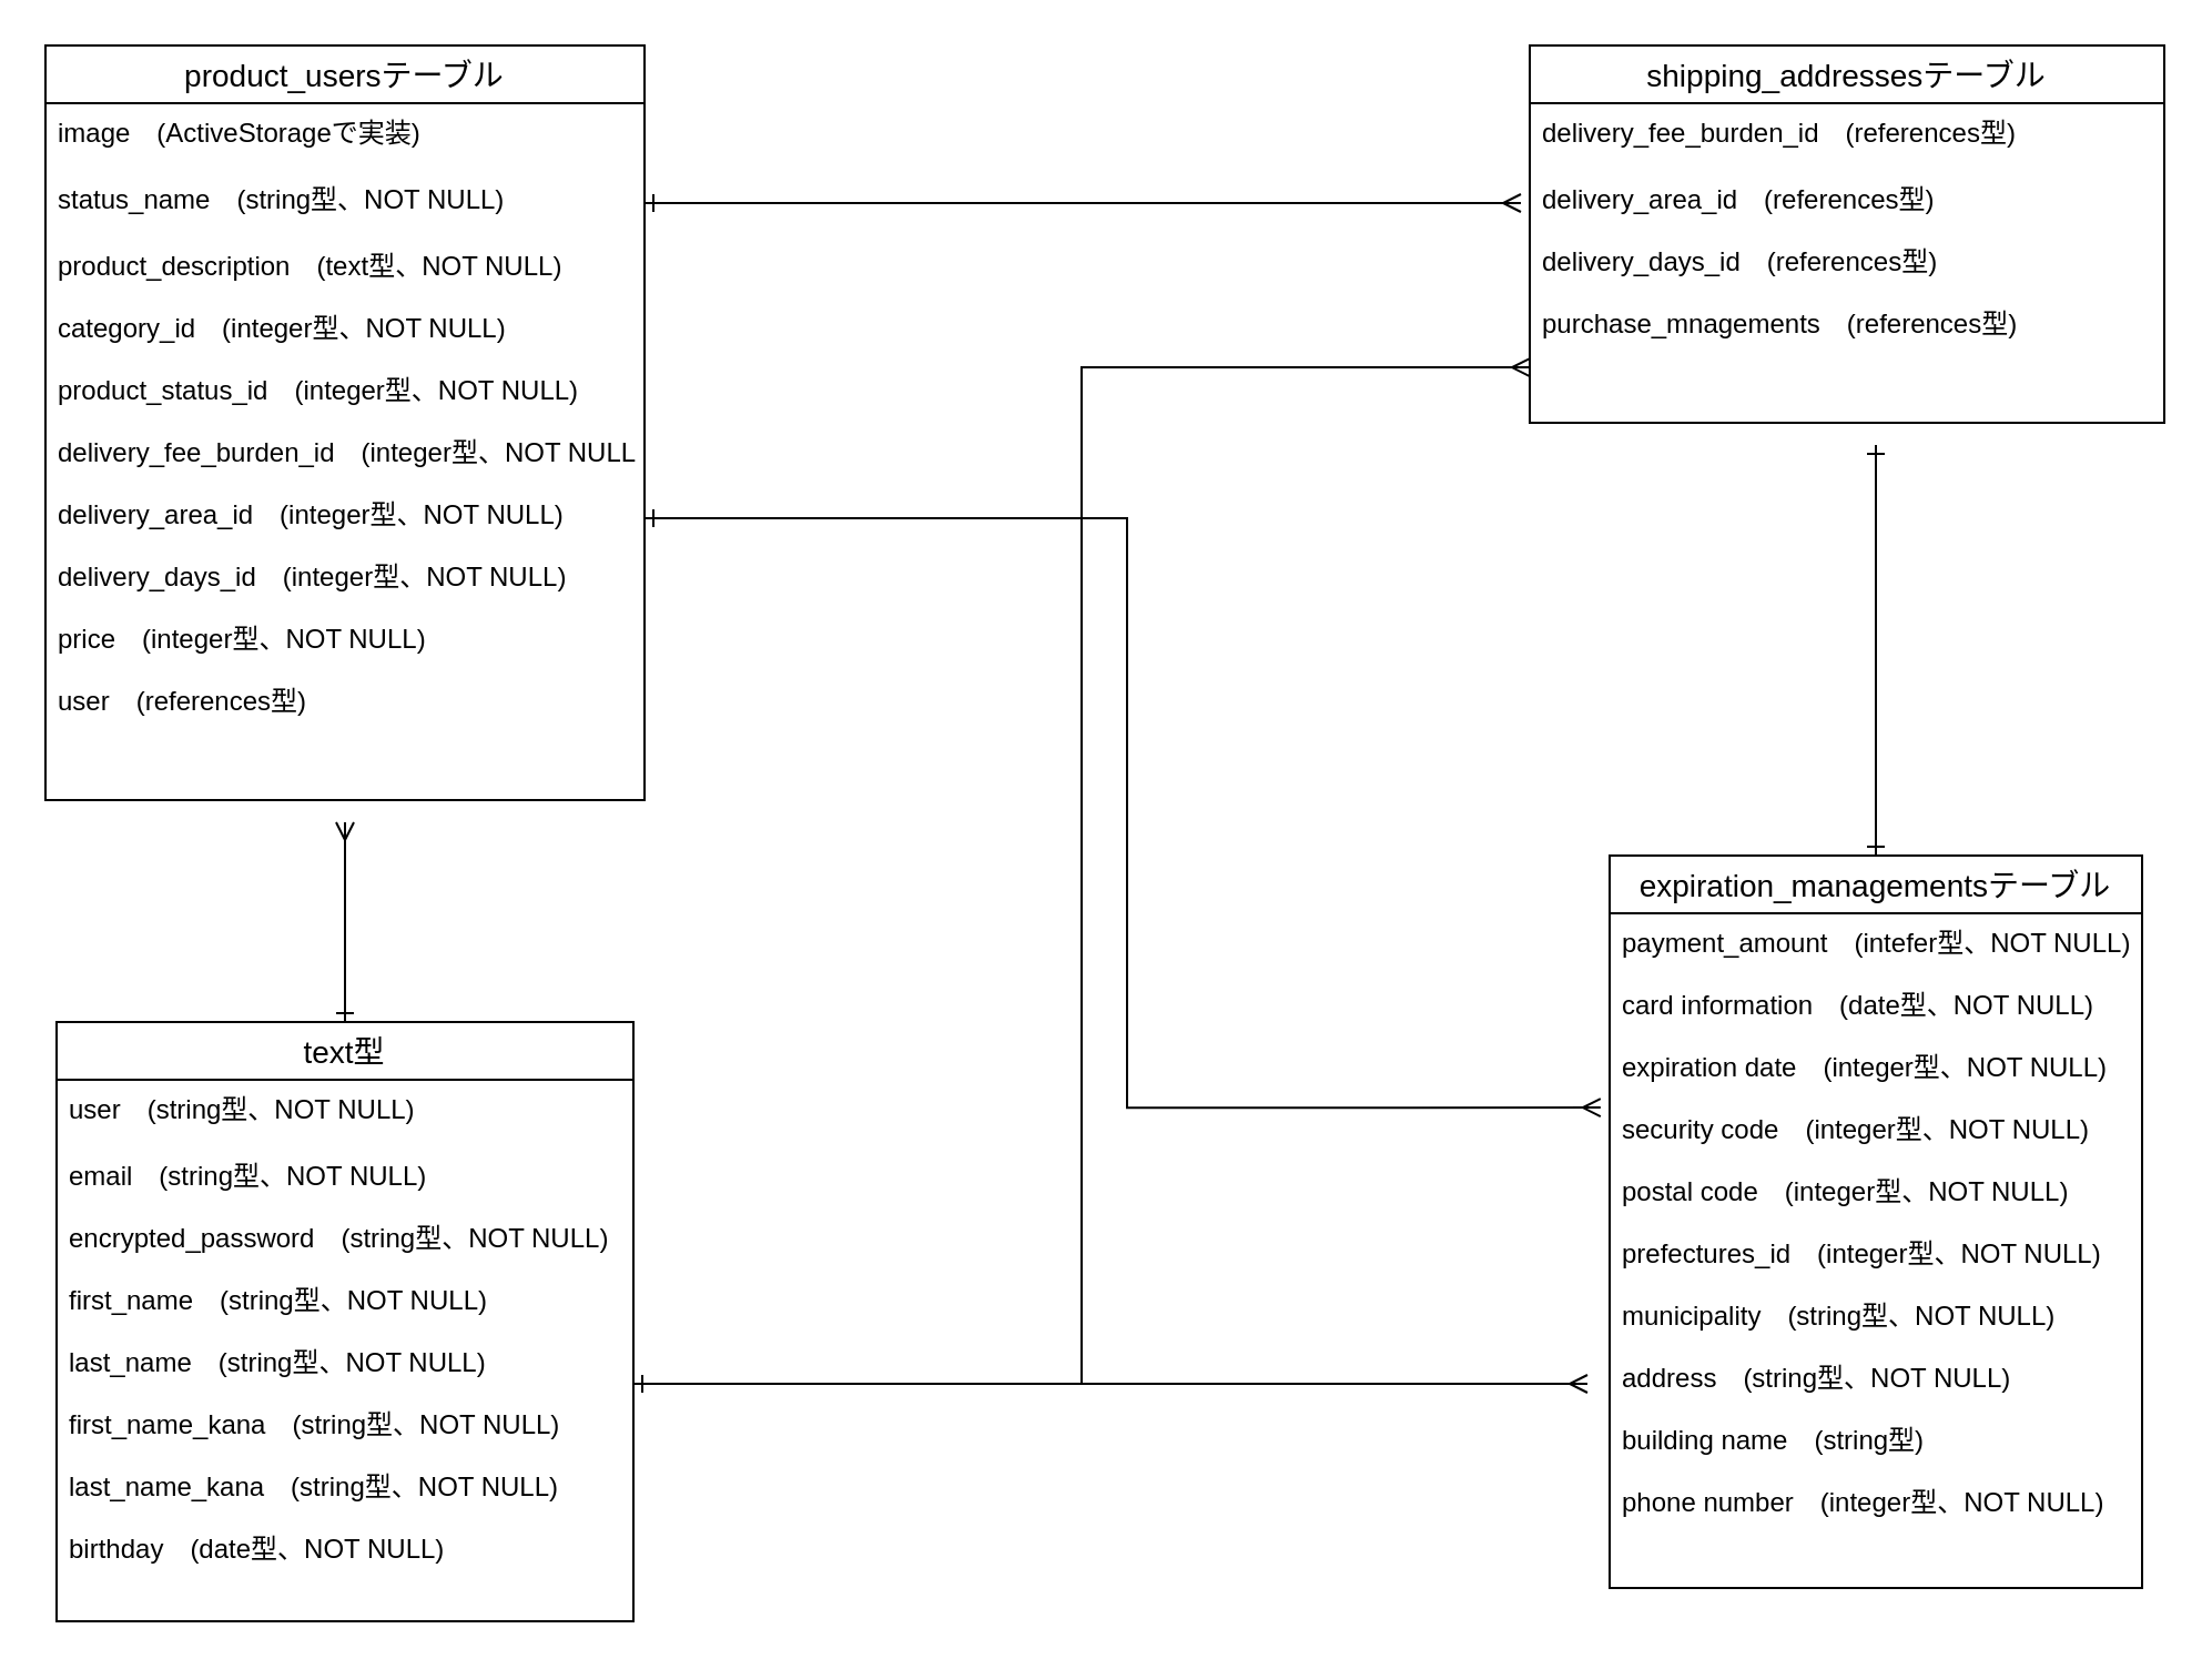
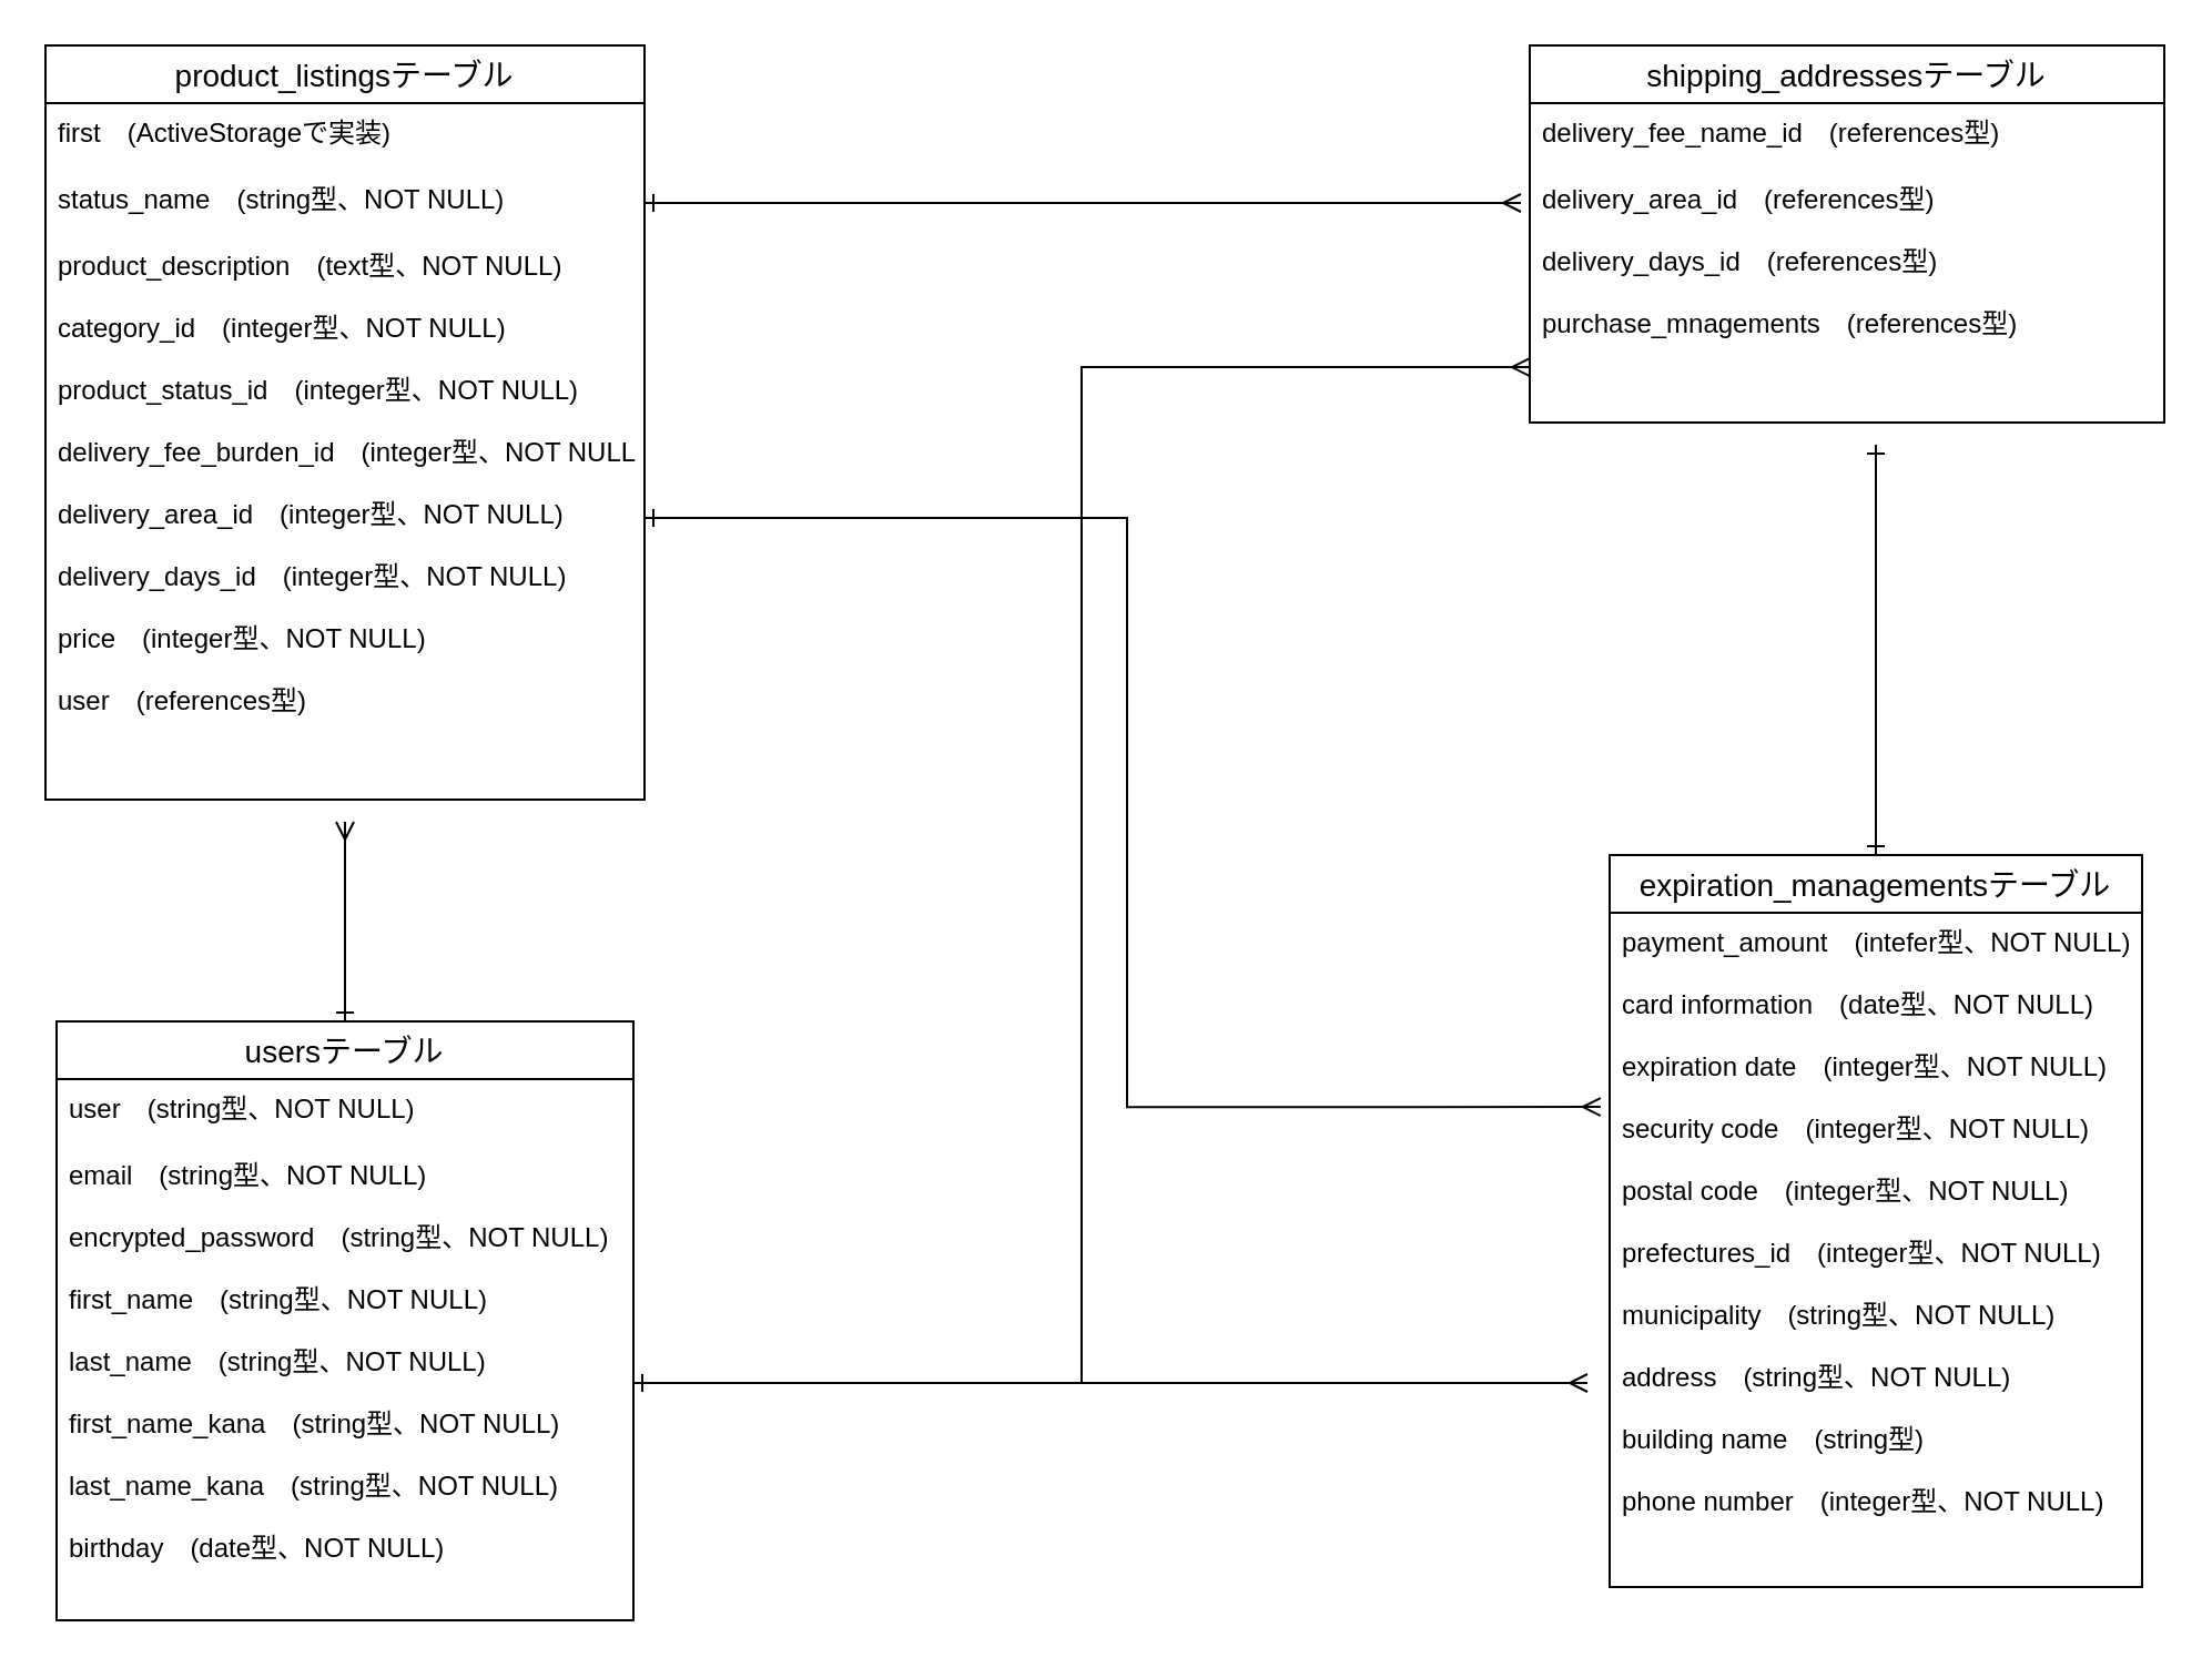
- <mxCell id="9" value="product_usersテーブル" style="swimlane;fontStyle=0;childLayout=stackLayout;horizontal=1;startSize=26;horizontalStack=0;resizeParent=1;resizeParentMax=0;resizeLast=0;collapsible=1;marginBottom=0;align=center;fontSize=14;" parent="1" vertex="1"><mxGeometry x="20" y="20" width="270" height="340" as="geometry" /></mxCell>
+ <mxCell id="9" value="product_listingsテーブル" style="swimlane;fontStyle=0;childLayout=stackLayout;horizontal=1;startSize=26;horizontalStack=0;resizeParent=1;resizeParentMax=0;resizeLast=0;collapsible=1;marginBottom=0;align=center;fontSize=14;" parent="1" vertex="1"><mxGeometry x="20" y="20" width="270" height="340" as="geometry" /></mxCell>
- <mxCell id="10" value="image　(ActiveStorageで実装)" style="text;strokeColor=none;fillColor=none;spacingLeft=4;spacingRight=4;overflow=hidden;rotatable=0;points=[[0,0.5],[1,0.5]];portConstraint=eastwest;fontSize=12;" parent="9" vertex="1"><mxGeometry y="26" width="270" height="30" as="geometry" /></mxCell>
+ <mxCell id="10" value="first　(ActiveStorageで実装)" style="text;strokeColor=none;fillColor=none;spacingLeft=4;spacingRight=4;overflow=hidden;rotatable=0;points=[[0,0.5],[1,0.5]];portConstraint=eastwest;fontSize=12;" parent="9" vertex="1"><mxGeometry y="26" width="270" height="30" as="geometry" /></mxCell>
- <mxCell id="14" value="delivery_fee_burden_id　(references型)&#10;" style="text;strokeColor=none;fillColor=none;spacingLeft=4;spacingRight=4;overflow=hidden;rotatable=0;points=[[0,0.5],[1,0.5]];portConstraint=eastwest;fontSize=12;" parent="13" vertex="1"><mxGeometry y="26" width="286" height="30" as="geometry" /></mxCell>
+ <mxCell id="14" value="delivery_fee_name_id　(references型)&#10;" style="text;strokeColor=none;fillColor=none;spacingLeft=4;spacingRight=4;overflow=hidden;rotatable=0;points=[[0,0.5],[1,0.5]];portConstraint=eastwest;fontSize=12;" parent="13" vertex="1"><mxGeometry y="26" width="286" height="30" as="geometry" /></mxCell>
- <mxCell id="3" value="text型" style="swimlane;fontStyle=0;childLayout=stackLayout;horizontal=1;startSize=26;horizontalStack=0;resizeParent=1;resizeParentMax=0;resizeLast=0;collapsible=1;marginBottom=0;align=center;fontSize=14;" parent="1" vertex="1"><mxGeometry x="25" y="460" width="260" height="270" as="geometry" /></mxCell>
+ <mxCell id="3" value="usersテーブル" style="swimlane;fontStyle=0;childLayout=stackLayout;horizontal=1;startSize=26;horizontalStack=0;resizeParent=1;resizeParentMax=0;resizeLast=0;collapsible=1;marginBottom=0;align=center;fontSize=14;" parent="1" vertex="1"><mxGeometry x="25" y="460" width="260" height="270" as="geometry" /></mxCell>
